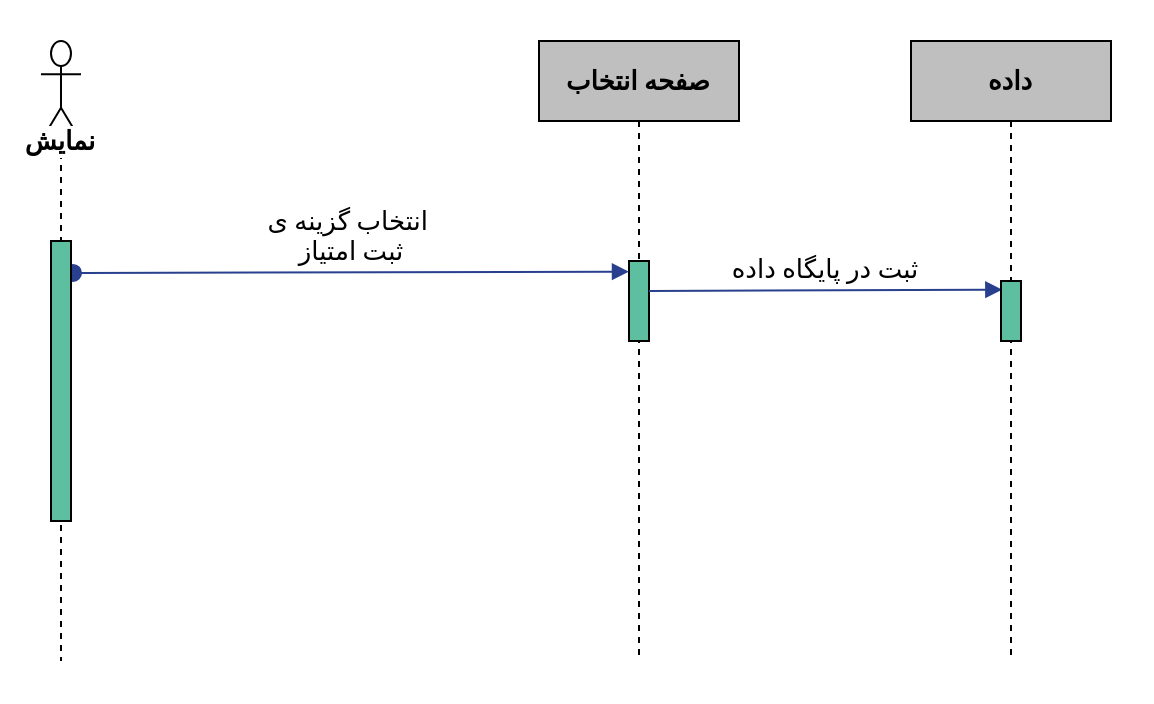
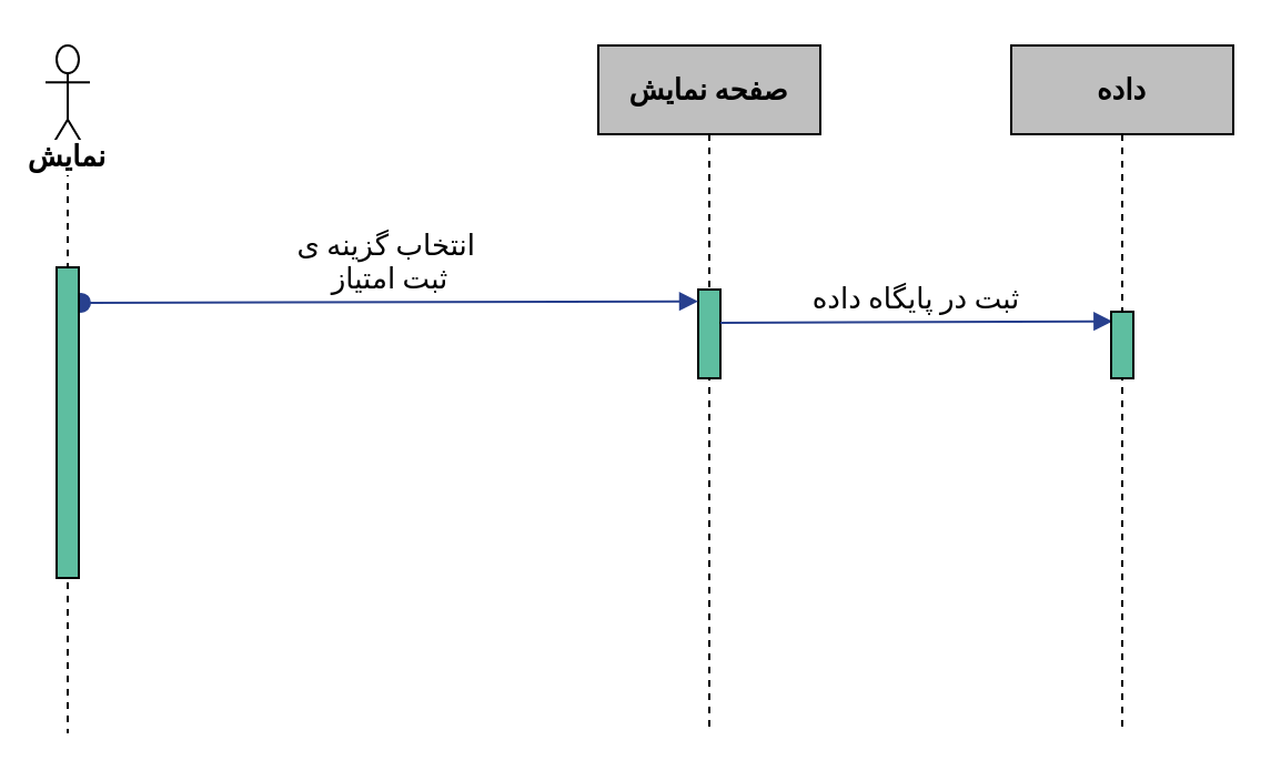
- <mxCell id="3" value="&lt;font style=&quot;font-size: 13px;&quot;&gt;&lt;br style=&quot;font-size: 13px;&quot;&gt;صفحه انتخاب&lt;br style=&quot;font-size: 13px;&quot;&gt;&lt;/font&gt;&lt;br style=&quot;font-size: 13px;&quot;&gt;" style="shape=umlLifeline;perimeter=lifelinePerimeter;whiteSpace=wrap;html=1;container=1;collapsible=0;recursiveResize=0;outlineConnect=0;fontFamily=B Zar;fontSize=13;fontStyle=1;fillColor=#BFBFBF;" parent="1" vertex="1"><mxGeometry x="269" y="20" width="100" height="310" as="geometry" /></mxCell>
+ <mxCell id="3" value="&lt;font style=&quot;font-size: 13px;&quot;&gt;&lt;br style=&quot;font-size: 13px;&quot;&gt;صفحه نمایش&lt;br style=&quot;font-size: 13px;&quot;&gt;&lt;/font&gt;&lt;br style=&quot;font-size: 13px;&quot;&gt;" style="shape=umlLifeline;perimeter=lifelinePerimeter;whiteSpace=wrap;html=1;container=1;collapsible=0;recursiveResize=0;outlineConnect=0;fontFamily=B Zar;fontSize=13;fontStyle=1;fillColor=#BFBFBF;" parent="1" vertex="1"><mxGeometry x="269" y="20" width="100" height="310" as="geometry" /></mxCell>
